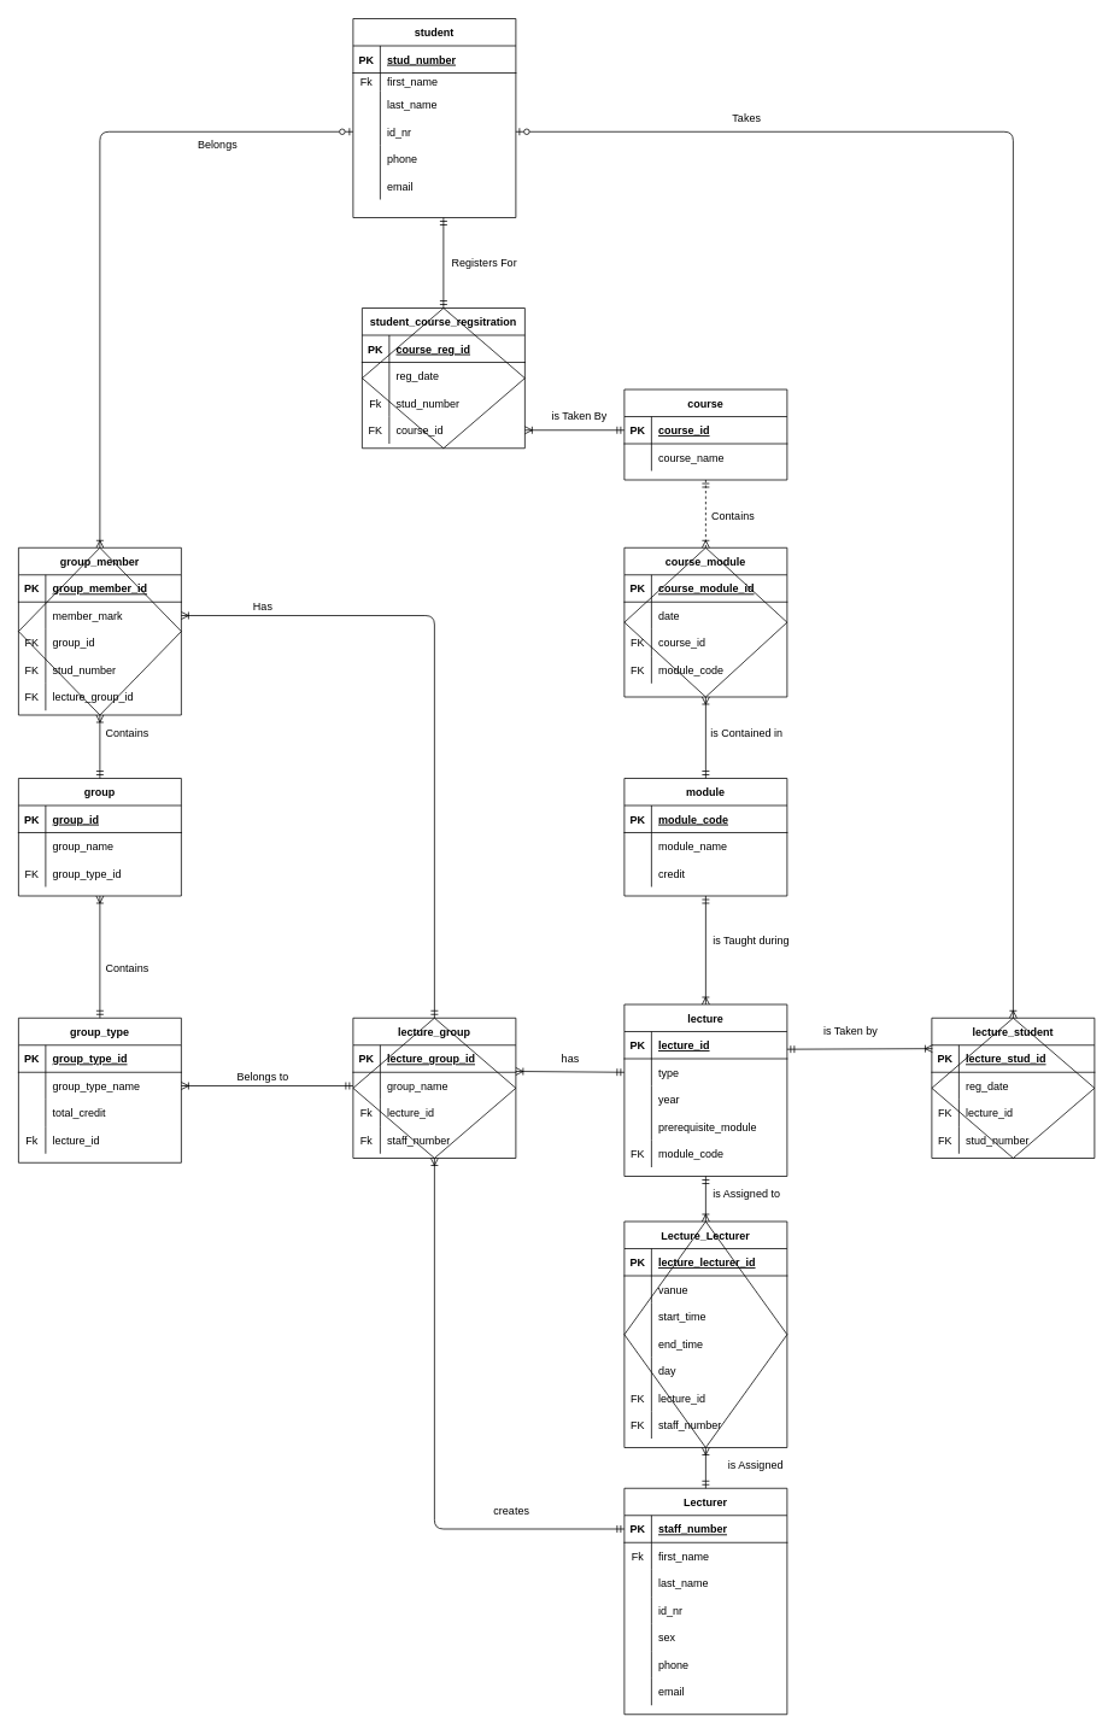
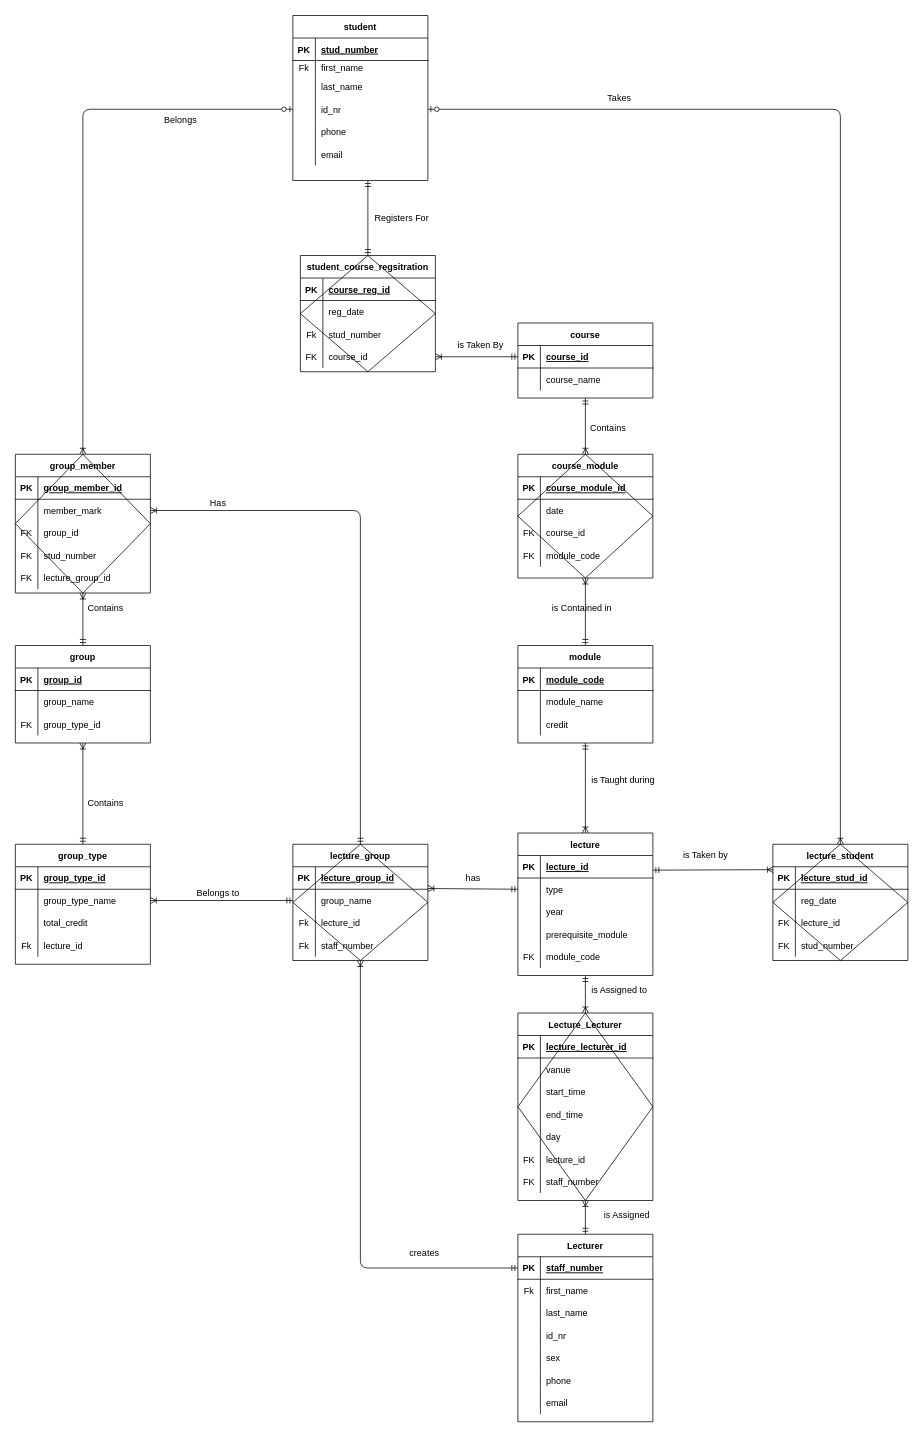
- <mxCell id="66" value="" style="fontSize=12;html=1;endArrow=ERoneToMany;startArrow=ERmandOne;exitX=0.5;exitY=1;exitDx=0;exitDy=0;dashed=1;" parent="1" source="34" target="53" edge="1"><mxGeometry width="100" height="100" relative="1" as="geometry"><mxPoint x="550" y="540" as="sourcePoint" /><mxPoint x="700" y="560" as="targetPoint" /></mxGeometry></mxCell>
+ <mxCell id="66" value="" style="fontSize=12;html=1;endArrow=ERoneToMany;startArrow=ERmandOne;exitX=0.5;exitY=1;exitDx=0;exitDy=0;" parent="1" source="34" target="53" edge="1"><mxGeometry width="100" height="100" relative="1" as="geometry"><mxPoint x="550" y="540" as="sourcePoint" /><mxPoint x="700" y="560" as="targetPoint" /></mxGeometry></mxCell>
- <mxCell id="98" value="is Contained in" style="text;html=1;align=center;verticalAlign=middle;resizable=0;points=[];autosize=1;" parent="1" vertex="1"><mxGeometry x="780" y="800" width="90" height="20" as="geometry" /></mxCell>
+ <mxCell id="98" value="is Contained in" style="text;html=1;align=center;verticalAlign=middle;resizable=0;points=[];autosize=1;" parent="1" vertex="1"><mxGeometry x="730" y="800" width="90" height="20" as="geometry" /></mxCell>
